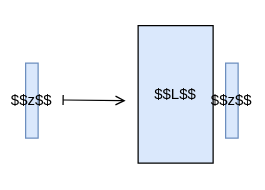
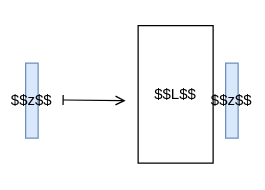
- <mxCell id="4" value="$$L$$" style="whiteSpace=wrap;html=1;fillColor=#dae8fc;" vertex="1" parent="1"><mxGeometry x="110" y="20" width="60" height="110" as="geometry" /></mxCell>
+ <mxCell id="4" value="$$L$$" style="whiteSpace=wrap;html=1;" vertex="1" parent="1"><mxGeometry x="110" y="20" width="60" height="110" as="geometry" /></mxCell>
